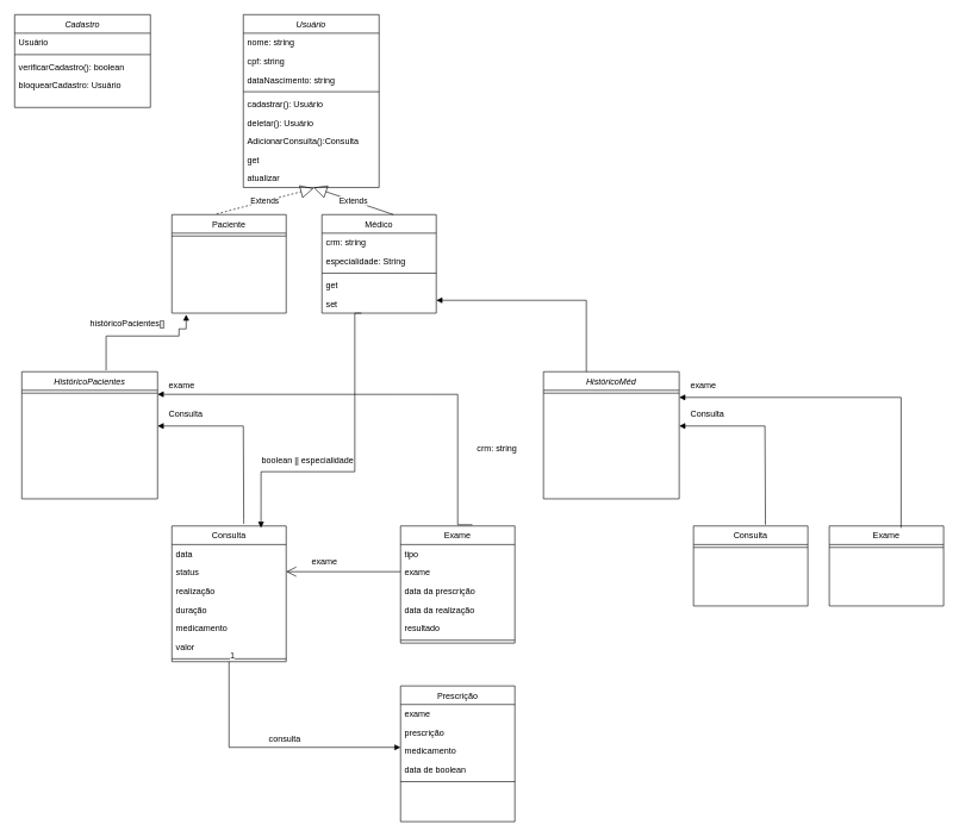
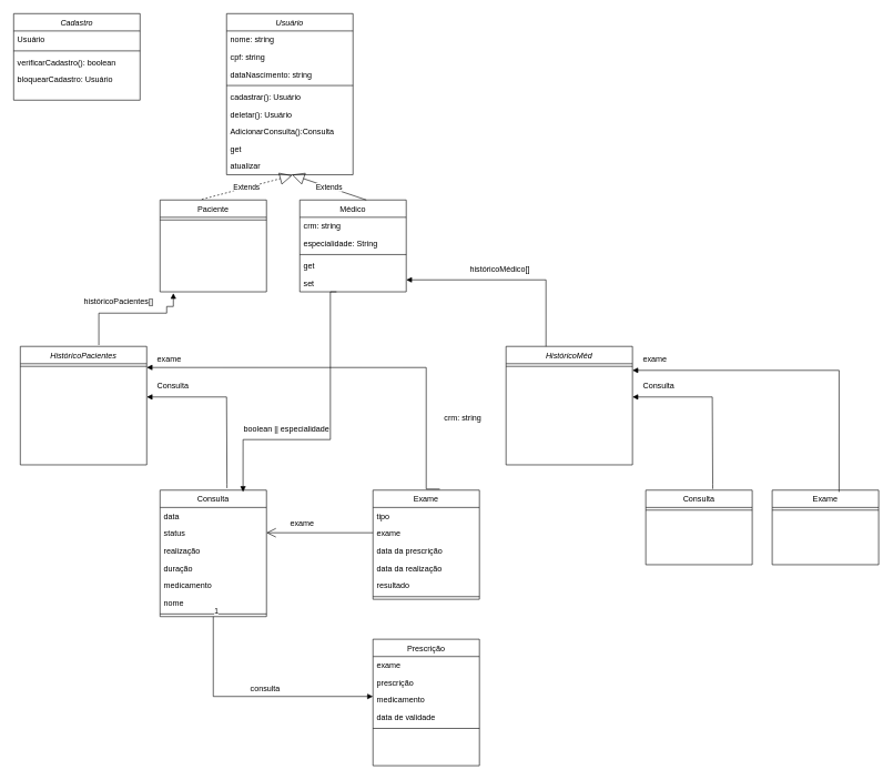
+ <mxCell id="59" value="históricoMédico[]" style="text;align=left;verticalAlign=top;spacingLeft=4;spacingRight=4;overflow=hidden;rotatable=0;points=[[0,0.5],[1,0.5]];portConstraint=eastwest;rounded=0;shadow=0;html=0;" vertex="1" parent="1"><mxGeometry x="700" y="390" width="190" height="26" as="geometry" /></mxCell>
- <mxCell id="33" value="valor&#10;" style="text;align=left;verticalAlign=top;spacingLeft=4;spacingRight=4;overflow=hidden;rotatable=0;points=[[0,0.5],[1,0.5]];portConstraint=eastwest;rounded=0;shadow=0;html=0;" vertex="1" parent="27"><mxGeometry y="156" width="160" height="26" as="geometry" /></mxCell>
+ <mxCell id="33" value="nome&#10;" style="text;align=left;verticalAlign=top;spacingLeft=4;spacingRight=4;overflow=hidden;rotatable=0;points=[[0,0.5],[1,0.5]];portConstraint=eastwest;rounded=0;shadow=0;html=0;" vertex="1" parent="27"><mxGeometry y="156" width="160" height="26" as="geometry" /></mxCell>
- <mxCell id="71" value="data de boolean" style="text;align=left;verticalAlign=top;spacingLeft=4;spacingRight=4;overflow=hidden;rotatable=0;points=[[0,0.5],[1,0.5]];portConstraint=eastwest;rounded=0;shadow=0;html=0;" vertex="1" parent="67"><mxGeometry y="104" width="160" height="26" as="geometry" /></mxCell>
+ <mxCell id="71" value="data de validade" style="text;align=left;verticalAlign=top;spacingLeft=4;spacingRight=4;overflow=hidden;rotatable=0;points=[[0,0.5],[1,0.5]];portConstraint=eastwest;rounded=0;shadow=0;html=0;" vertex="1" parent="67"><mxGeometry y="104" width="160" height="26" as="geometry" /></mxCell>
